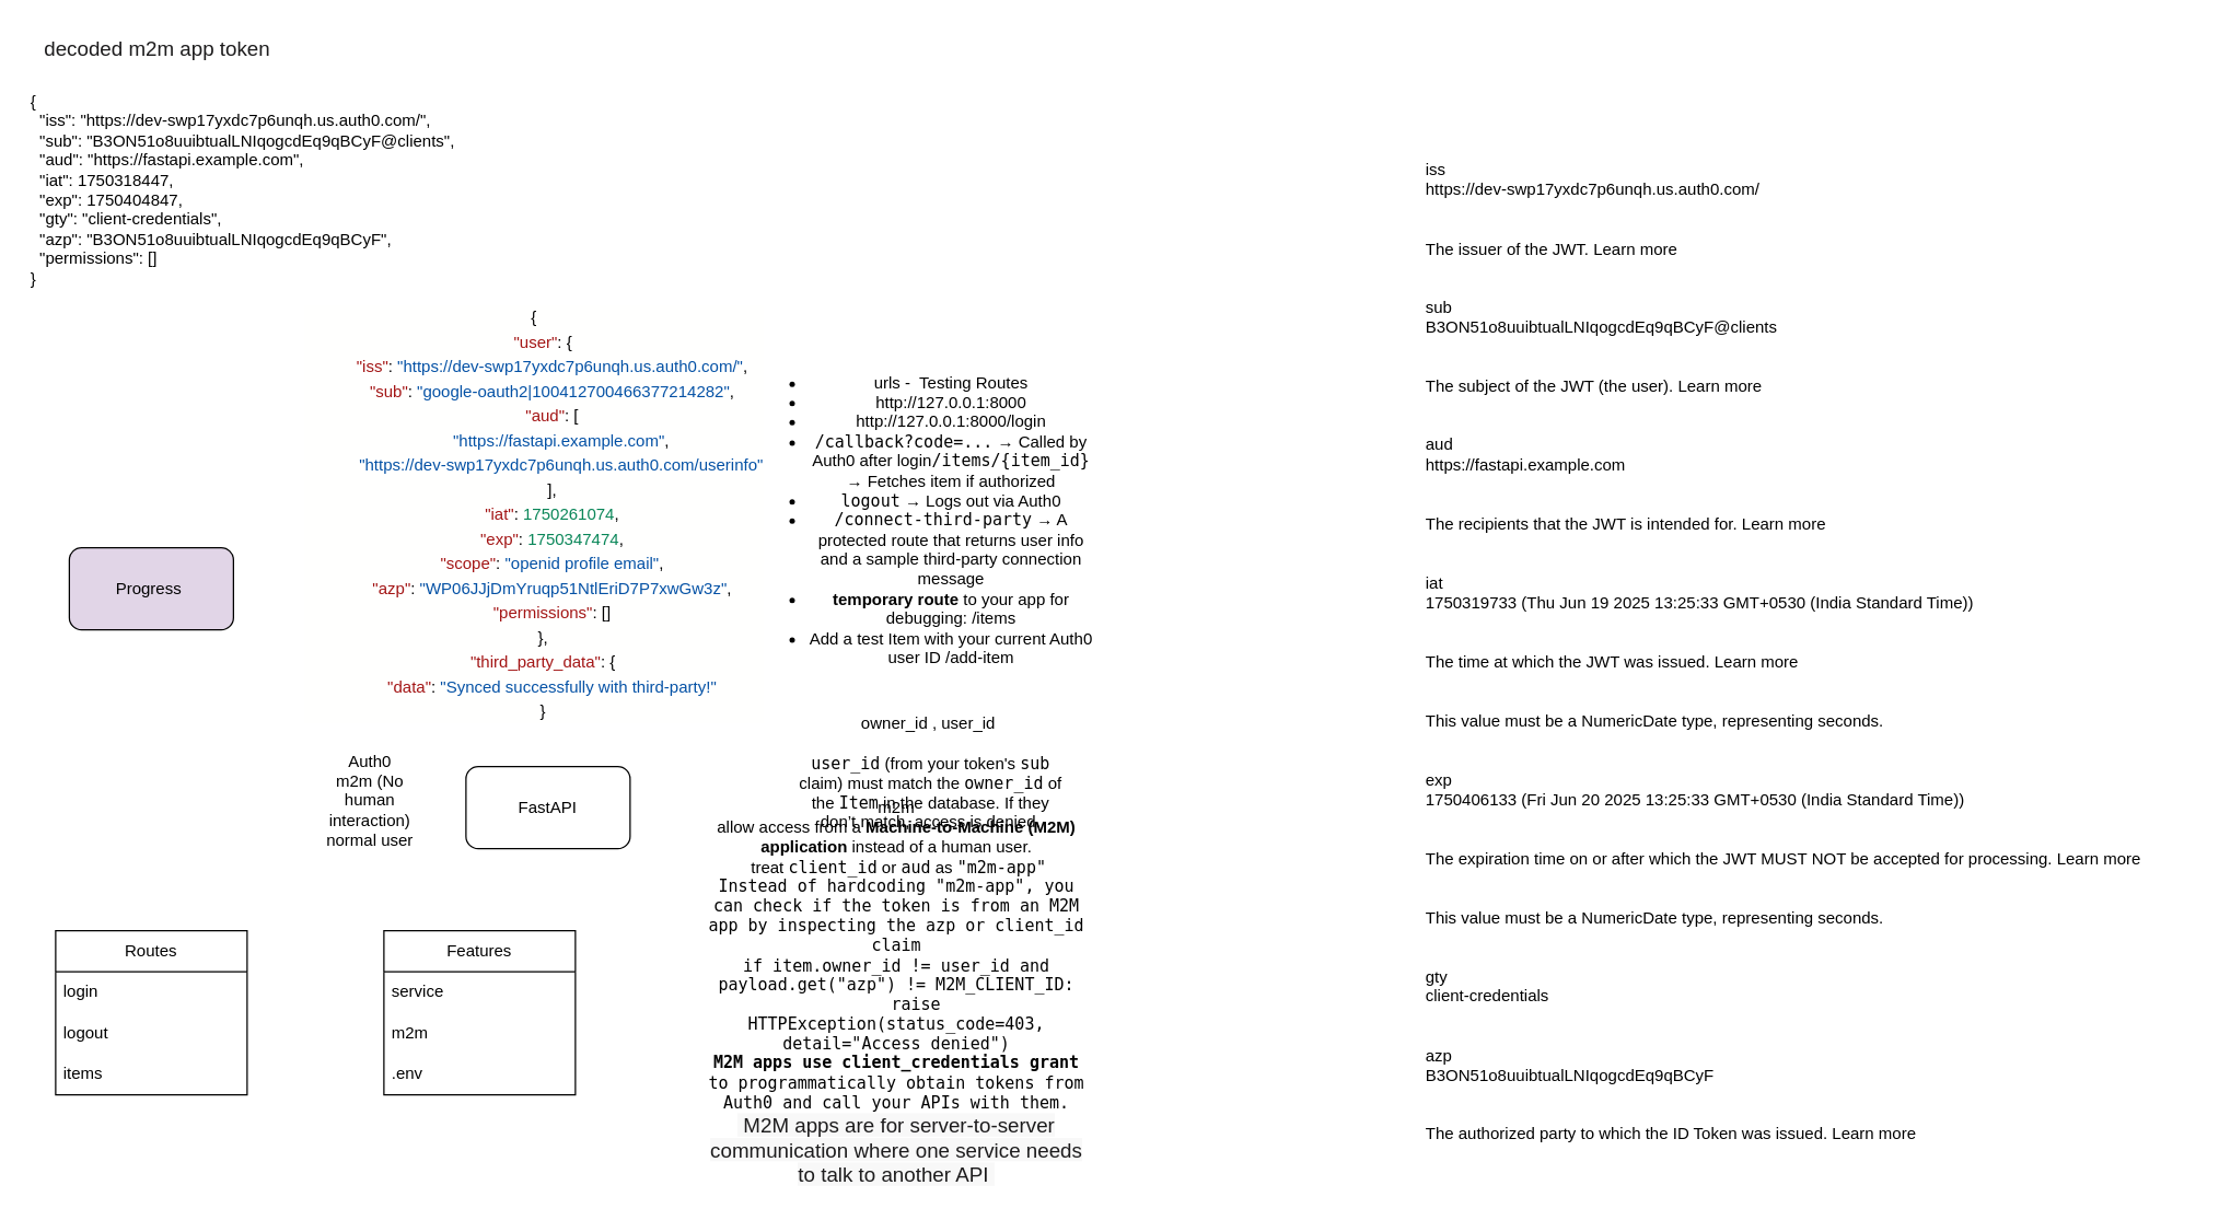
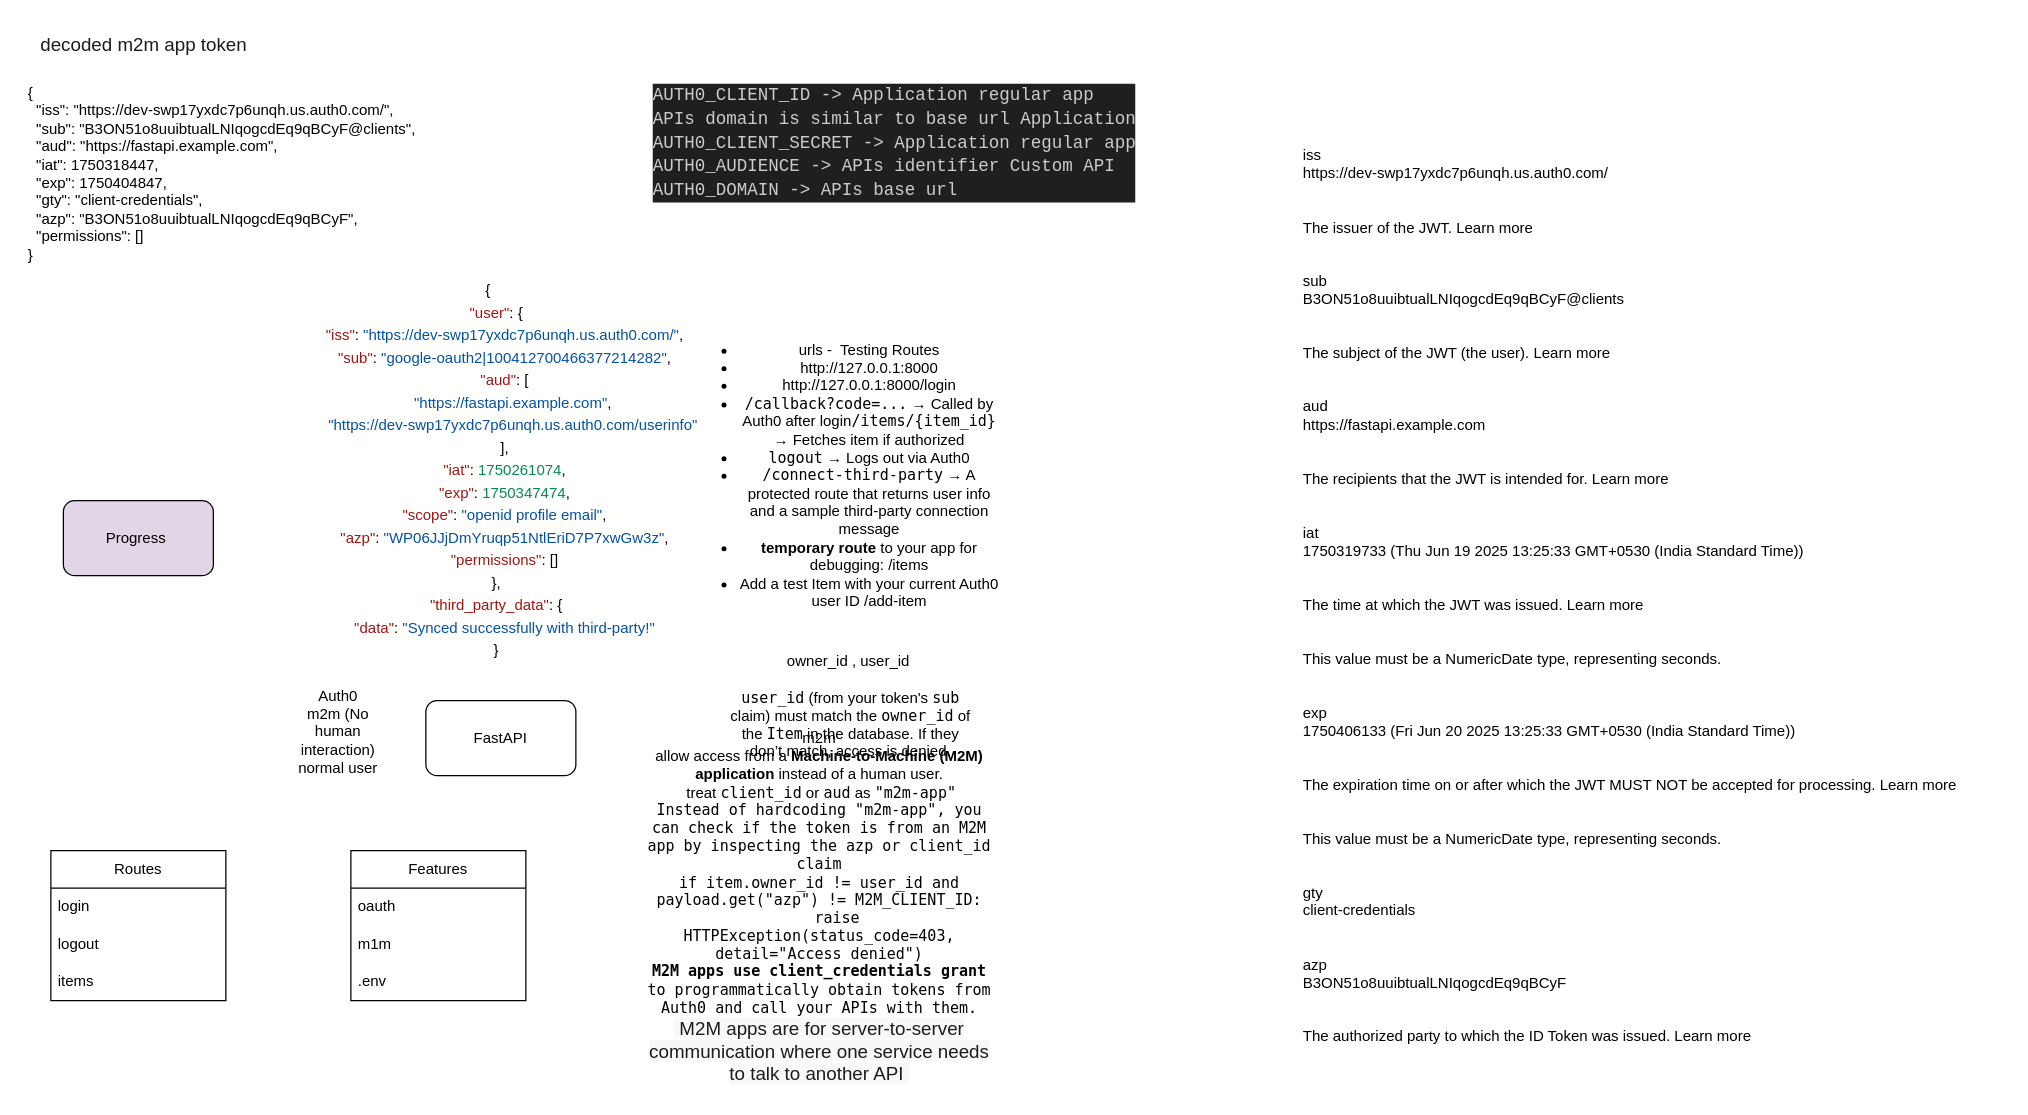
+ <mxCell id="19" value="&lt;div style=&quot;color: #cccccc;background-color: #1f1f1f;font-family: Consolas, 'Courier New', monospace;font-weight: normal;font-size: 14px;line-height: 19px;white-space: pre;&quot;&gt;&lt;div&gt;&lt;span style=&quot;color: #cccccc;&quot;&gt;AUTH0_CLIENT_ID -&amp;gt; Application regular app&lt;/span&gt;&lt;/div&gt;&lt;div&gt;&lt;span style=&quot;color: #cccccc;&quot;&gt;APIs domain is similar to base url Application&lt;/span&gt;&lt;/div&gt;&lt;div&gt;&lt;span style=&quot;color: #cccccc;&quot;&gt;AUTH0_CLIENT_SECRET -&amp;gt; Application regular app&lt;/span&gt;&lt;/div&gt;&lt;div&gt;&lt;span style=&quot;color: #cccccc;&quot;&gt;AUTH0_AUDIENCE -&amp;gt; APIs identifier Custom API&lt;/span&gt;&lt;/div&gt;&lt;div&gt;&lt;span style=&quot;color: #cccccc;&quot;&gt;AUTH0_DOMAIN -&amp;gt; APIs base url&lt;/span&gt;&lt;/div&gt;&lt;/div&gt;" style="text;whiteSpace=wrap;html=1;" vertex="1" parent="1"><mxGeometry x="520" y="60" width="390" height="120" as="geometry" /></mxCell>
- <mxCell id="9" value="service" style="text;strokeColor=none;fillColor=none;align=left;verticalAlign=middle;spacingLeft=4;spacingRight=4;overflow=hidden;points=[[0,0.5],[1,0.5]];portConstraint=eastwest;rotatable=0;whiteSpace=wrap;html=1;" parent="8" vertex="1"><mxGeometry y="30" width="140" height="30" as="geometry" /></mxCell>
+ <mxCell id="9" value="oauth" style="text;strokeColor=none;fillColor=none;align=left;verticalAlign=middle;spacingLeft=4;spacingRight=4;overflow=hidden;points=[[0,0.5],[1,0.5]];portConstraint=eastwest;rotatable=0;whiteSpace=wrap;html=1;" parent="8" vertex="1"><mxGeometry y="30" width="140" height="30" as="geometry" /></mxCell>
- <mxCell id="10" value="m2m" style="text;strokeColor=none;fillColor=none;align=left;verticalAlign=middle;spacingLeft=4;spacingRight=4;overflow=hidden;points=[[0,0.5],[1,0.5]];portConstraint=eastwest;rotatable=0;whiteSpace=wrap;html=1;" parent="8" vertex="1"><mxGeometry y="60" width="140" height="30" as="geometry" /></mxCell>
+ <mxCell id="10" value="m1m" style="text;strokeColor=none;fillColor=none;align=left;verticalAlign=middle;spacingLeft=4;spacingRight=4;overflow=hidden;points=[[0,0.5],[1,0.5]];portConstraint=eastwest;rotatable=0;whiteSpace=wrap;html=1;" parent="8" vertex="1"><mxGeometry y="60" width="140" height="30" as="geometry" /></mxCell>
